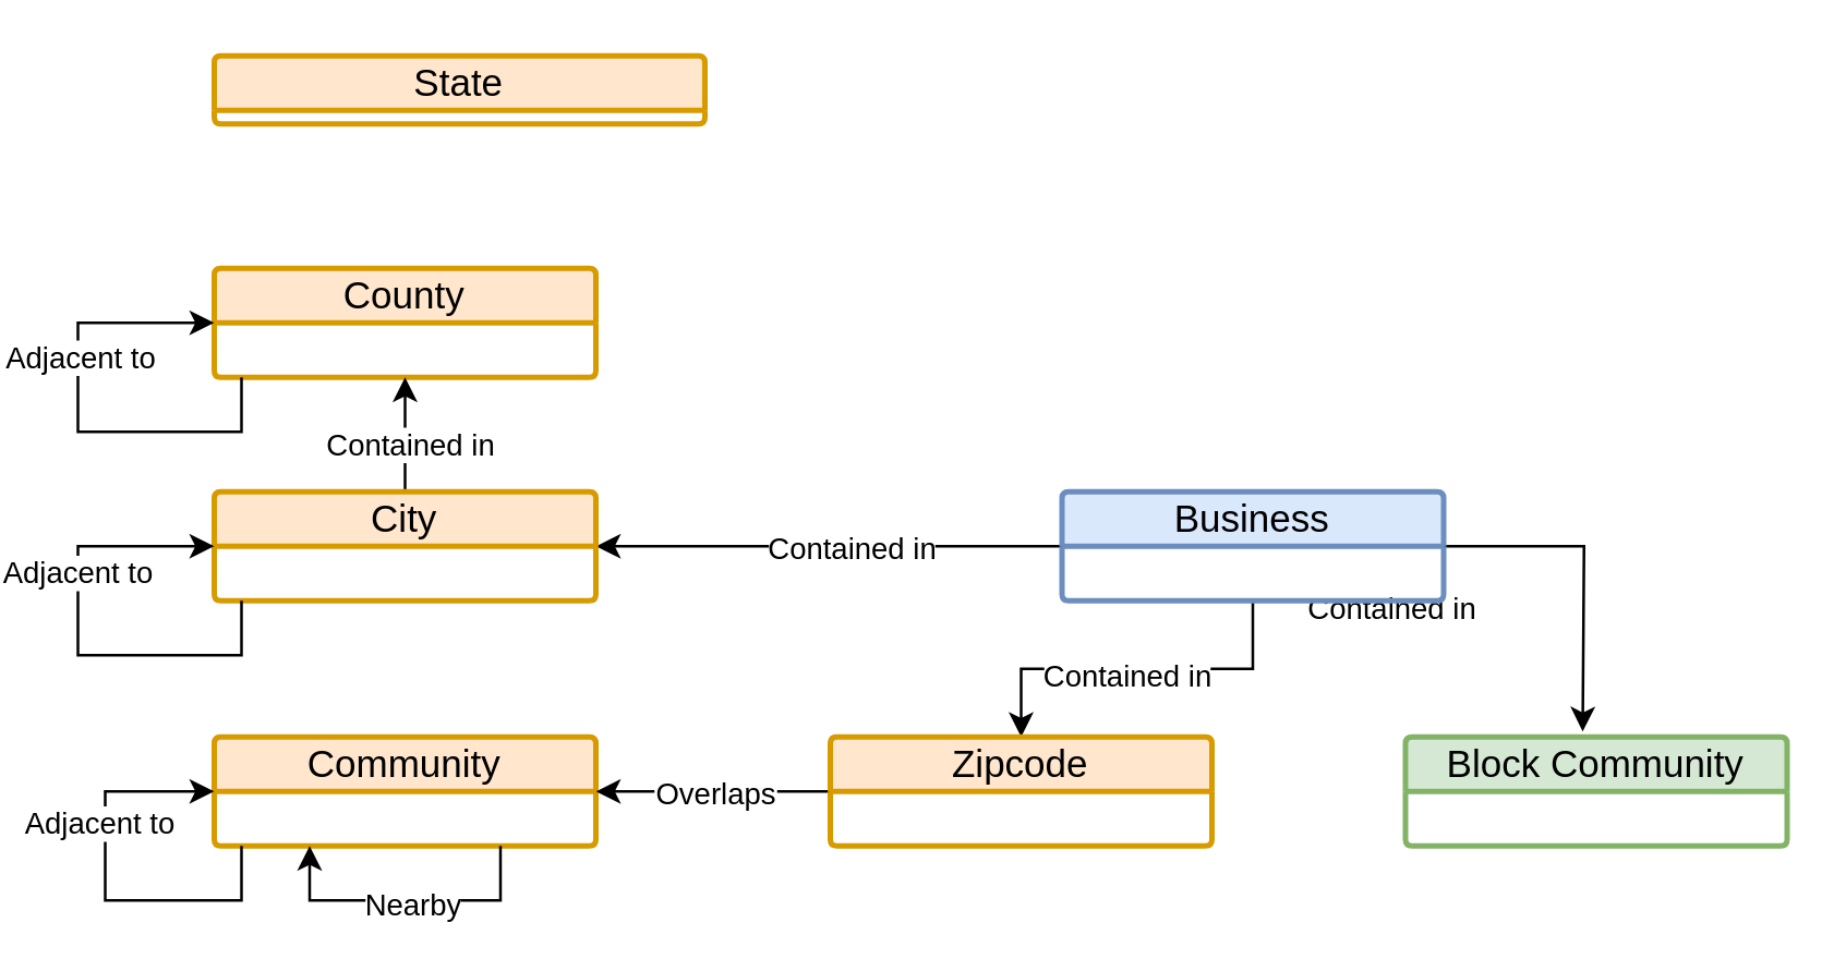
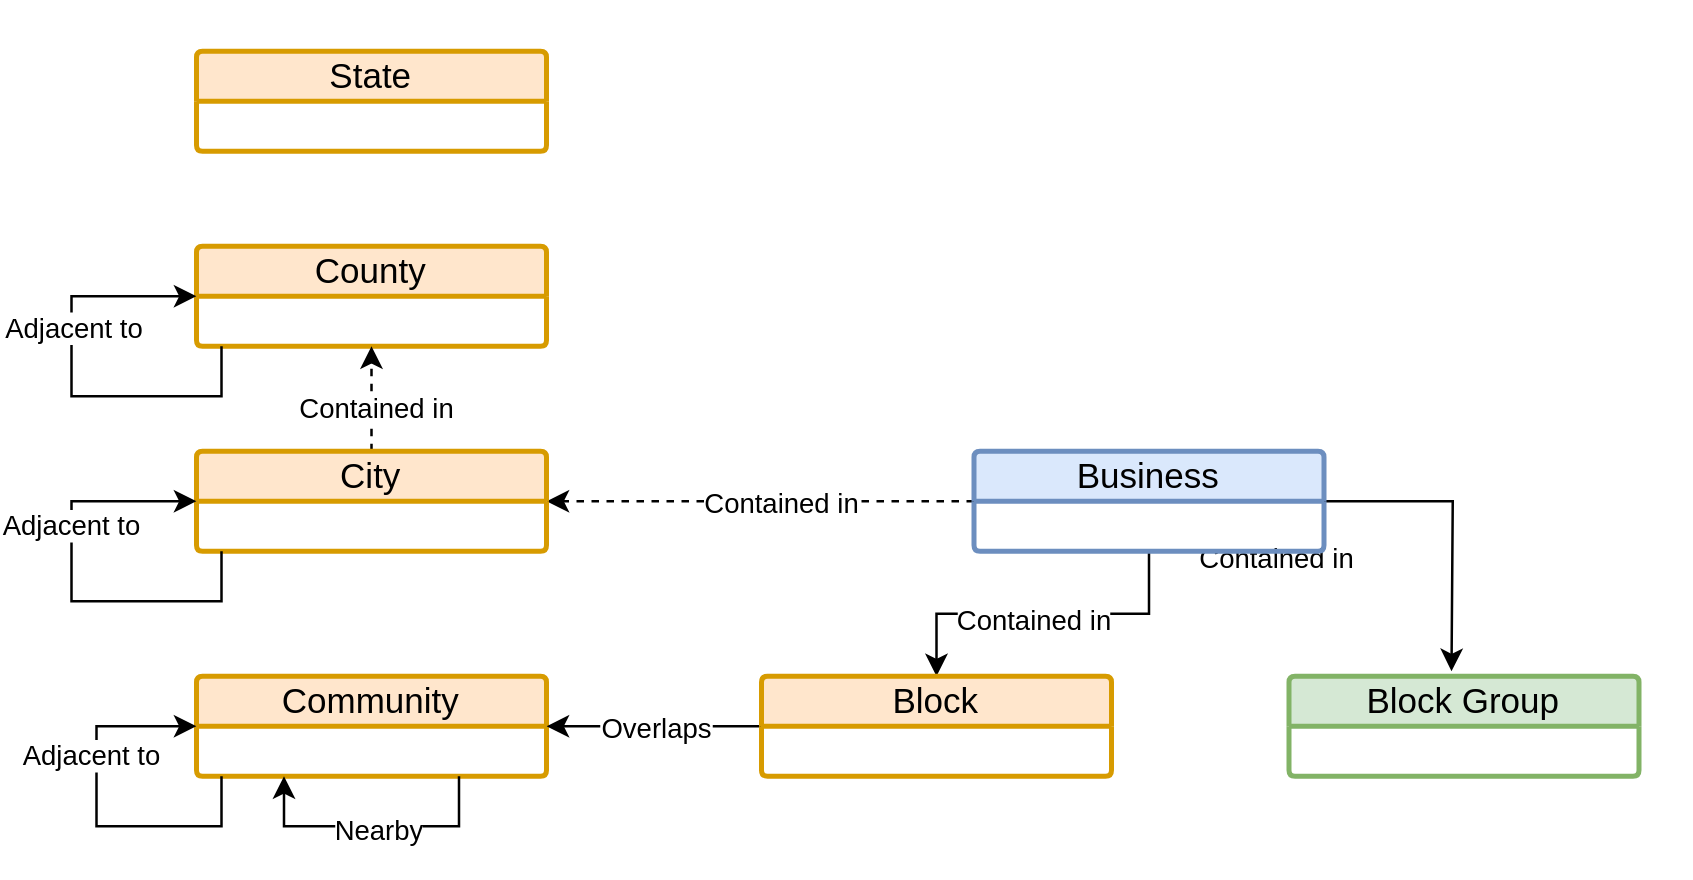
- <mxCell id="9" value="State" style="swimlane;childLayout=stackLayout;horizontal=1;startSize=20;horizontalStack=0;rounded=1;fontSize=14;fontStyle=0;strokeWidth=2;resizeParent=0;resizeLast=1;shadow=0;dashed=0;align=center;arcSize=4;whiteSpace=wrap;html=1;fillColor=#ffe6cc;strokeColor=#d79b00;" vertex="1" parent="1"><mxGeometry x="70" y="20" width="180" height="25" as="geometry" /></mxCell>
+ <mxCell id="9" value="State" style="swimlane;childLayout=stackLayout;horizontal=1;startSize=20;horizontalStack=0;rounded=1;fontSize=14;fontStyle=0;strokeWidth=2;resizeParent=0;resizeLast=1;shadow=0;dashed=0;align=center;arcSize=4;whiteSpace=wrap;html=1;fillColor=#ffe6cc;strokeColor=#d79b00;" vertex="1" parent="1"><mxGeometry x="70" y="20" width="140" height="40" as="geometry" /></mxCell>
- <mxCell id="13" style="edgeStyle=orthogonalEdgeStyle;rounded=0;orthogonalLoop=1;jettySize=auto;html=1;exitX=0.5;exitY=0;exitDx=0;exitDy=0;entryX=0.5;entryY=1;entryDx=0;entryDy=0;" edge="1" parent="1" source="15" target="11"><mxGeometry relative="1" as="geometry" /></mxCell>
+ <mxCell id="13" style="edgeStyle=orthogonalEdgeStyle;rounded=0;orthogonalLoop=1;jettySize=auto;html=1;exitX=0.5;exitY=0;exitDx=0;exitDy=0;entryX=0.5;entryY=1;entryDx=0;entryDy=0;dashed=1;" edge="1" parent="1" source="15" target="11"><mxGeometry relative="1" as="geometry" /></mxCell>
- <mxCell id="6" style="edgeStyle=orthogonalEdgeStyle;rounded=0;orthogonalLoop=1;jettySize=auto;html=1;exitX=0;exitY=0.5;exitDx=0;exitDy=0;entryX=1;entryY=0.5;entryDx=0;entryDy=0;" edge="1" parent="1" source="8" target="15"><mxGeometry relative="1" as="geometry" /></mxCell>
+ <mxCell id="6" style="edgeStyle=orthogonalEdgeStyle;rounded=0;orthogonalLoop=1;jettySize=auto;html=1;exitX=0;exitY=0.5;exitDx=0;exitDy=0;entryX=1;entryY=0.5;entryDx=0;entryDy=0;dashed=1;" edge="1" parent="1" source="8" target="15"><mxGeometry relative="1" as="geometry" /></mxCell>
- <mxCell id="18" value="Zipcode" style="swimlane;childLayout=stackLayout;horizontal=1;startSize=20;horizontalStack=0;rounded=1;fontSize=14;fontStyle=0;strokeWidth=2;resizeParent=0;resizeLast=1;shadow=0;dashed=0;align=center;arcSize=4;whiteSpace=wrap;html=1;fillColor=#ffe6cc;strokeColor=#d79b00;" vertex="1" parent="1"><mxGeometry x="296" y="270" width="140" height="40" as="geometry" /></mxCell>
+ <mxCell id="18" value="Block" style="swimlane;childLayout=stackLayout;horizontal=1;startSize=20;horizontalStack=0;rounded=1;fontSize=14;fontStyle=0;strokeWidth=2;resizeParent=0;resizeLast=1;shadow=0;dashed=0;align=center;arcSize=4;whiteSpace=wrap;html=1;fillColor=#ffe6cc;strokeColor=#d79b00;" vertex="1" parent="1"><mxGeometry x="296" y="270" width="140" height="40" as="geometry" /></mxCell>
- <mxCell id="12" value="Block Community" style="swimlane;childLayout=stackLayout;horizontal=1;startSize=20;horizontalStack=0;rounded=1;fontSize=14;fontStyle=0;strokeWidth=2;resizeParent=0;resizeLast=1;shadow=0;dashed=0;align=center;arcSize=4;whiteSpace=wrap;html=1;fillColor=#d5e8d4;strokeColor=#82b366;" vertex="1" parent="1"><mxGeometry x="507" y="270" width="140" height="40" as="geometry" /></mxCell>
+ <mxCell id="12" value="Block Group" style="swimlane;childLayout=stackLayout;horizontal=1;startSize=20;horizontalStack=0;rounded=1;fontSize=14;fontStyle=0;strokeWidth=2;resizeParent=0;resizeLast=1;shadow=0;dashed=0;align=center;arcSize=4;whiteSpace=wrap;html=1;fillColor=#d5e8d4;strokeColor=#82b366;" vertex="1" parent="1"><mxGeometry x="507" y="270" width="140" height="40" as="geometry" /></mxCell>
